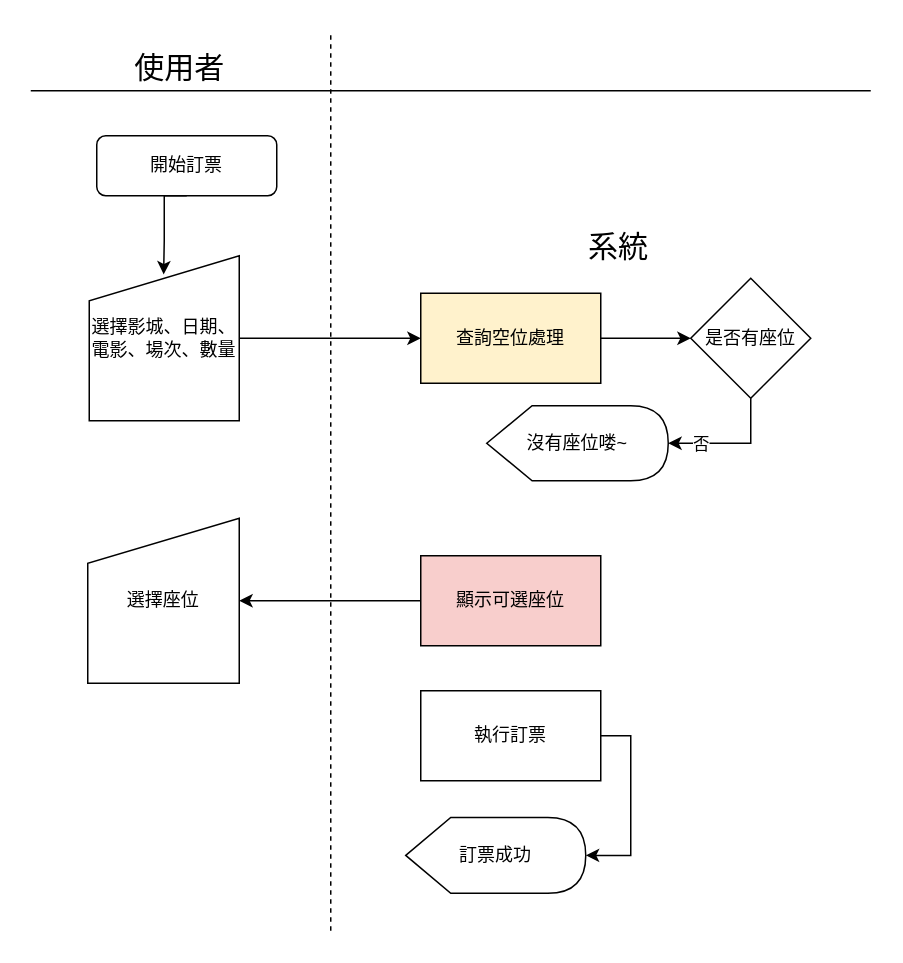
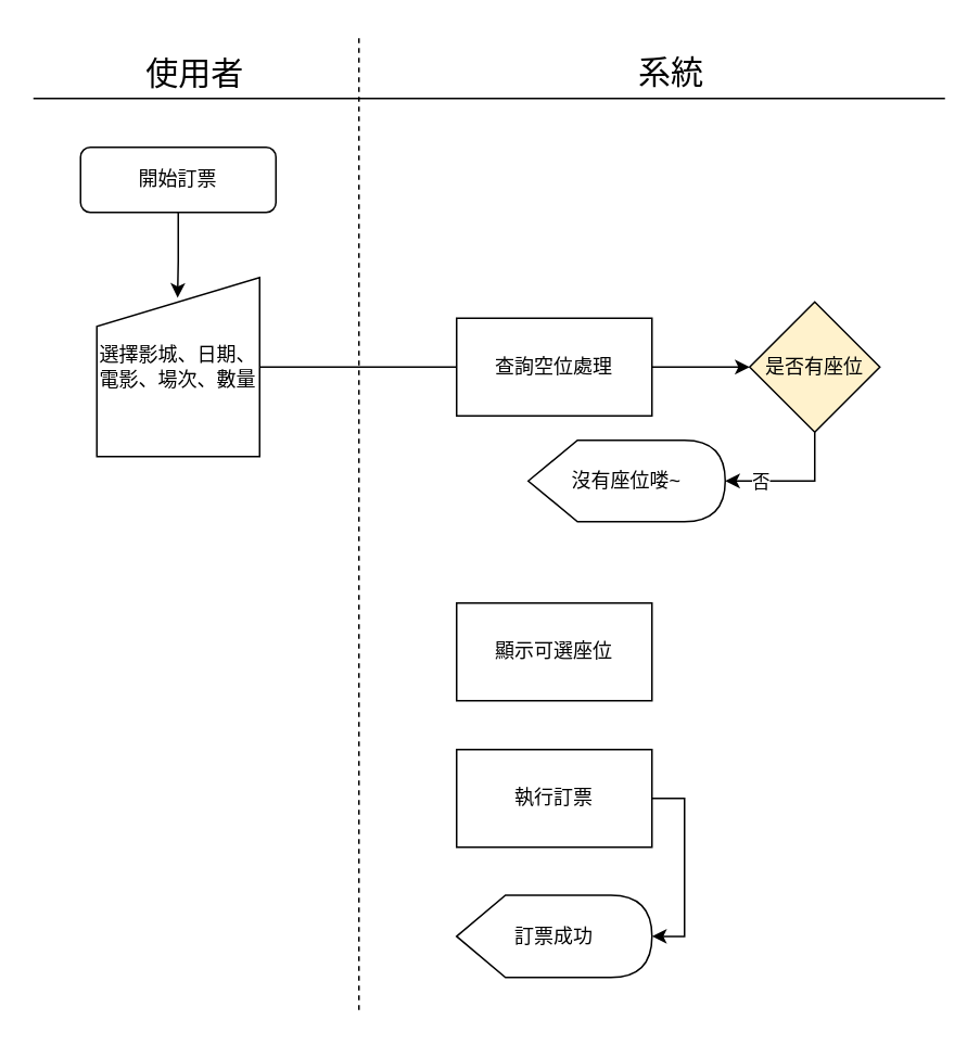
- <mxCell id="3" value="&lt;font style=&quot;font-size: 12px&quot;&gt;開始訂票&lt;/font&gt;" style="rounded=1;whiteSpace=wrap;html=1;fontSize=12;glass=0;strokeWidth=1;shadow=0;" parent="1" vertex="1"><mxGeometry x="64" y="90" width="120" height="40" as="geometry" /></mxCell>
+ <mxCell id="3" value="&lt;font style=&quot;font-size: 12px&quot;&gt;開始訂票&lt;/font&gt;" style="rounded=1;whiteSpace=wrap;html=1;fontSize=12;glass=0;strokeWidth=1;shadow=0;" parent="1" vertex="1"><mxGeometry x="49" y="90" width="120" height="40" as="geometry" /></mxCell>
- <mxCell id="5" value="&lt;div style=&quot;text-align: center&quot;&gt;&lt;span style=&quot;font-size: 20px&quot;&gt;&lt;font face=&quot;helvetica&quot;&gt;系統&lt;/font&gt;&lt;/span&gt;&lt;/div&gt;" style="text;whiteSpace=wrap;html=1;" parent="1" vertex="1"><mxGeometry x="390" y="145" width="50" height="29" as="geometry" /></mxCell>
+ <mxCell id="5" value="&lt;div style=&quot;text-align: center&quot;&gt;&lt;span style=&quot;font-size: 20px&quot;&gt;&lt;font face=&quot;helvetica&quot;&gt;系統&lt;/font&gt;&lt;/span&gt;&lt;/div&gt;" style="text;whiteSpace=wrap;html=1;" parent="1" vertex="1"><mxGeometry x="390" y="25" width="50" height="29" as="geometry" /></mxCell>
- <mxCell id="6" style="edgeStyle=orthogonalEdgeStyle;rounded=0;orthogonalLoop=1;jettySize=auto;html=1;exitX=1;exitY=0.5;exitDx=0;exitDy=0;entryX=0;entryY=0.5;entryDx=0;entryDy=0;" parent="1" source="7" target="9" edge="1"><mxGeometry relative="1" as="geometry" /></mxCell>
+ <mxCell id="6" style="edgeStyle=orthogonalEdgeStyle;rounded=0;orthogonalLoop=1;jettySize=auto;html=1;exitX=1;exitY=0.5;exitDx=0;exitDy=0;entryX=0;entryY=0.5;entryDx=0;entryDy=0;endArrow=none;" parent="1" source="7" target="9" edge="1"><mxGeometry relative="1" as="geometry" /></mxCell>
- <mxCell id="9" value="查詢空位處理" style="rounded=0;whiteSpace=wrap;html=1;fillColor=#fff2cc;" parent="1" vertex="1"><mxGeometry x="280" y="195" width="120" height="60" as="geometry" /></mxCell>
+ <mxCell id="9" value="查詢空位處理" style="rounded=0;whiteSpace=wrap;html=1;" parent="1" vertex="1"><mxGeometry x="280" y="195" width="120" height="60" as="geometry" /></mxCell>
- <mxCell id="12" value="是否有座位" style="rhombus;whiteSpace=wrap;html=1;" parent="1" vertex="1"><mxGeometry x="460" y="185" width="80" height="80" as="geometry" /></mxCell>
+ <mxCell id="12" value="是否有座位" style="rhombus;whiteSpace=wrap;html=1;fillColor=#fff2cc;" parent="1" vertex="1"><mxGeometry x="460" y="185" width="80" height="80" as="geometry" /></mxCell>
- <mxCell id="16" value="選擇座位" style="shape=manualInput;whiteSpace=wrap;html=1;" parent="1" vertex="1"><mxGeometry x="58" y="345" width="101" height="110" as="geometry" /></mxCell>
- <mxCell id="14" style="edgeStyle=orthogonalEdgeStyle;rounded=0;orthogonalLoop=1;jettySize=auto;html=1;entryX=1;entryY=0.5;entryDx=0;entryDy=0;" parent="1" source="15" target="16" edge="1"><mxGeometry relative="1" as="geometry" /></mxCell>
- <mxCell id="15" value="顯示可選座位" style="rounded=0;whiteSpace=wrap;html=1;fillColor=#f8cecc;" parent="1" vertex="1"><mxGeometry x="280" y="370" width="120" height="60" as="geometry" /></mxCell>
+ <mxCell id="15" value="顯示可選座位" style="rounded=0;whiteSpace=wrap;html=1;" parent="1" vertex="1"><mxGeometry x="280" y="370" width="120" height="60" as="geometry" /></mxCell>
- <mxCell id="19" value="訂票成功" style="shape=display;whiteSpace=wrap;html=1;" parent="1" vertex="1"><mxGeometry x="270" y="544.5" width="120" height="50.5" as="geometry" /></mxCell>
+ <mxCell id="19" value="訂票成功" style="shape=display;whiteSpace=wrap;html=1;" parent="1" vertex="1"><mxGeometry x="280" y="549.5" width="120" height="50.5" as="geometry" /></mxCell>
